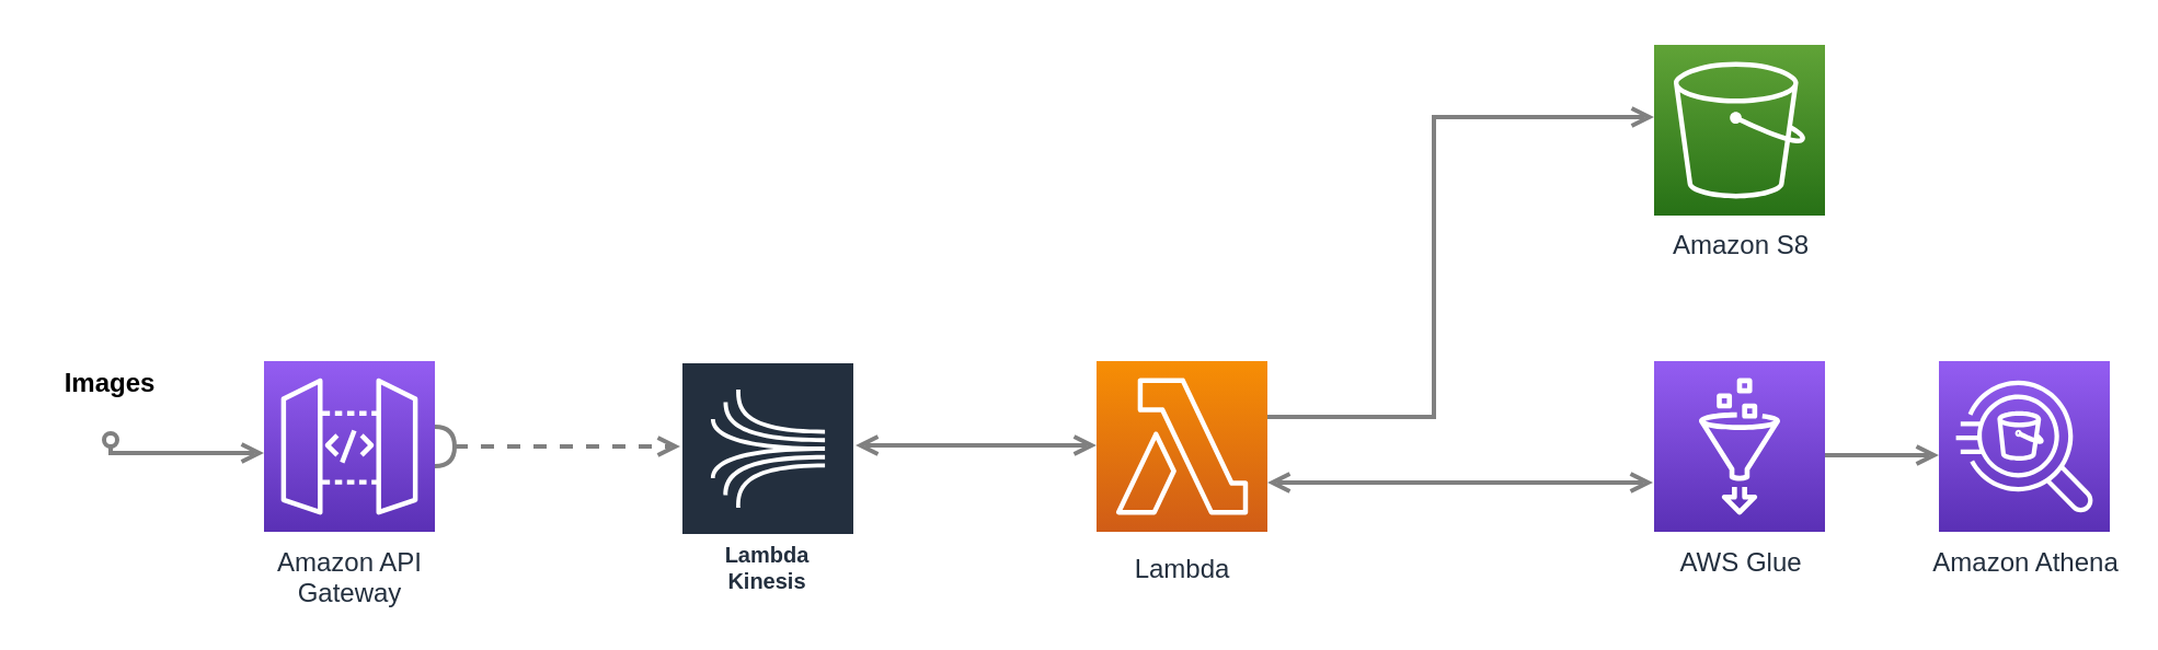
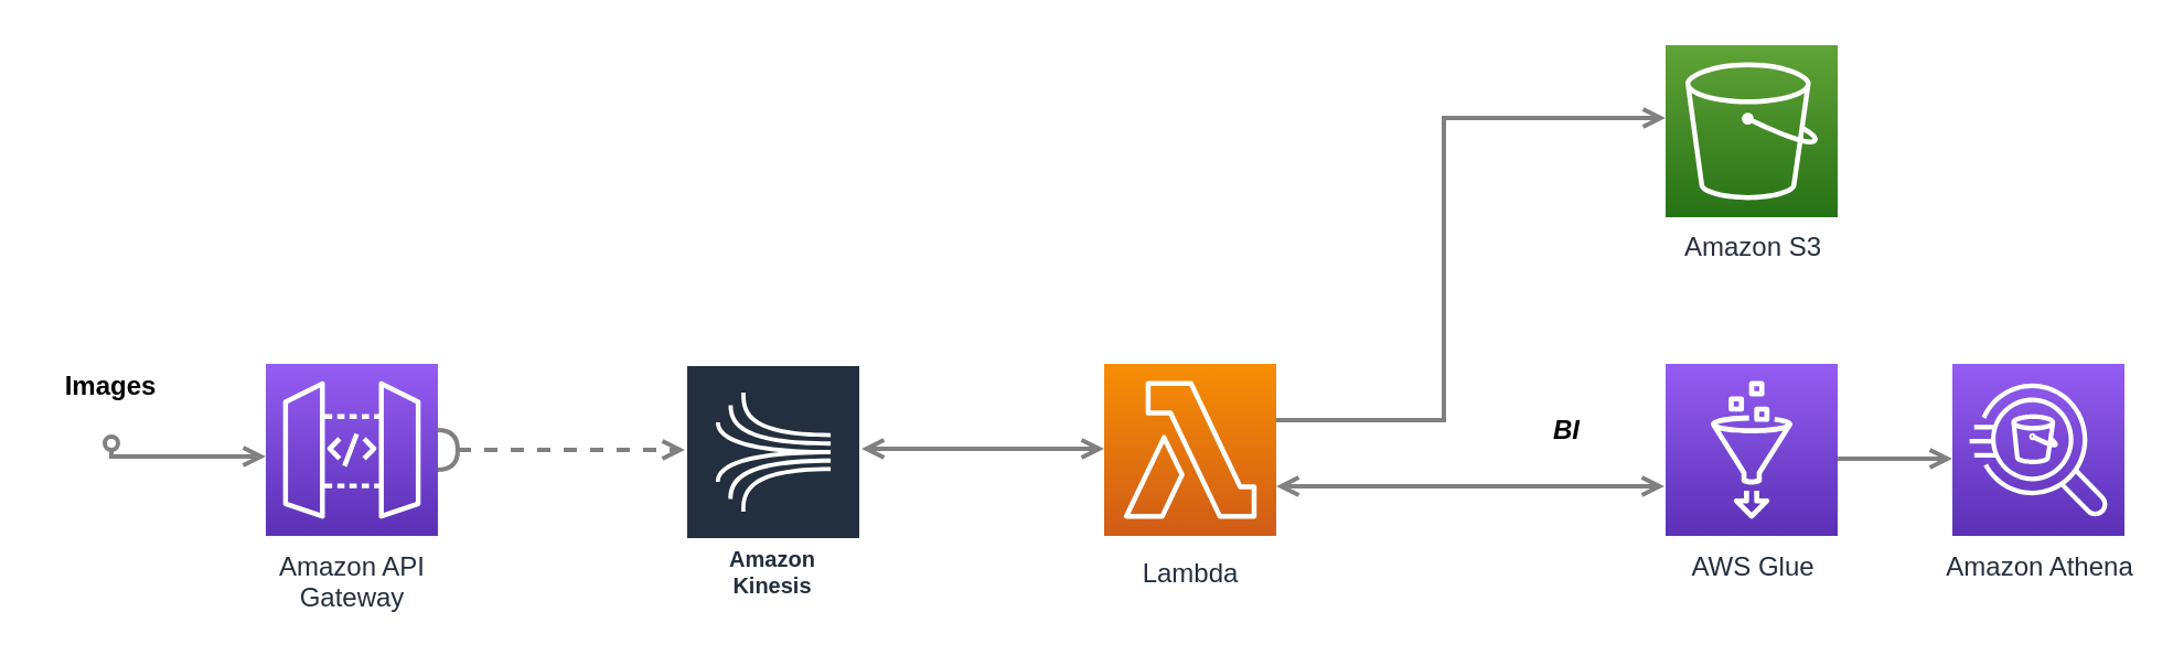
- <mxCell id="8" value="Amazon S8" style="outlineConnect=0;fontColor=#232F3E;gradientColor=#60A337;gradientDirection=north;fillColor=#277116;strokeColor=#ffffff;dashed=0;verticalLabelPosition=bottom;verticalAlign=top;align=center;html=1;fontSize=12;fontStyle=0;aspect=fixed;shape=mxgraph.aws4.resourceIcon;resIcon=mxgraph.aws4.s3;labelBackgroundColor=#ffffff;" parent="1" vertex="1"><mxGeometry x="754.5" y="20" width="78" height="78" as="geometry" /></mxCell>
+ <mxCell id="8" value="Amazon S3" style="outlineConnect=0;fontColor=#232F3E;gradientColor=#60A337;gradientDirection=north;fillColor=#277116;strokeColor=#ffffff;dashed=0;verticalLabelPosition=bottom;verticalAlign=top;align=center;html=1;fontSize=12;fontStyle=0;aspect=fixed;shape=mxgraph.aws4.resourceIcon;resIcon=mxgraph.aws4.s3;labelBackgroundColor=#ffffff;" parent="1" vertex="1"><mxGeometry x="754.5" y="20" width="78" height="78" as="geometry" /></mxCell>
+ <mxCell id="15" value="&lt;b&gt;&lt;i&gt;BI&lt;/i&gt;&lt;/b&gt;" style="text;html=1;strokeColor=none;fillColor=none;align=center;verticalAlign=middle;whiteSpace=wrap;rounded=0;" vertex="1" parent="1"><mxGeometry x="680" y="180" width="60" height="30" as="geometry" /></mxCell>
- <mxCell id="11" value="Lambda Kinesis" style="sketch=0;outlineConnect=0;fontColor=#232F3E;gradientColor=none;strokeColor=#ffffff;fillColor=#232F3E;dashed=0;verticalLabelPosition=middle;verticalAlign=bottom;align=center;html=1;whiteSpace=wrap;fontSize=10;fontStyle=1;spacing=3;shape=mxgraph.aws4.productIcon;prIcon=mxgraph.aws4.kinesis;" vertex="1" parent="1"><mxGeometry x="310" y="164.5" width="80" height="110" as="geometry" /></mxCell>
+ <mxCell id="11" value="Amazon Kinesis" style="sketch=0;outlineConnect=0;fontColor=#232F3E;gradientColor=none;strokeColor=#ffffff;fillColor=#232F3E;dashed=0;verticalLabelPosition=middle;verticalAlign=bottom;align=center;html=1;whiteSpace=wrap;fontSize=10;fontStyle=1;spacing=3;shape=mxgraph.aws4.productIcon;prIcon=mxgraph.aws4.kinesis;" vertex="1" parent="1"><mxGeometry x="310" y="164.5" width="80" height="110" as="geometry" /></mxCell>
